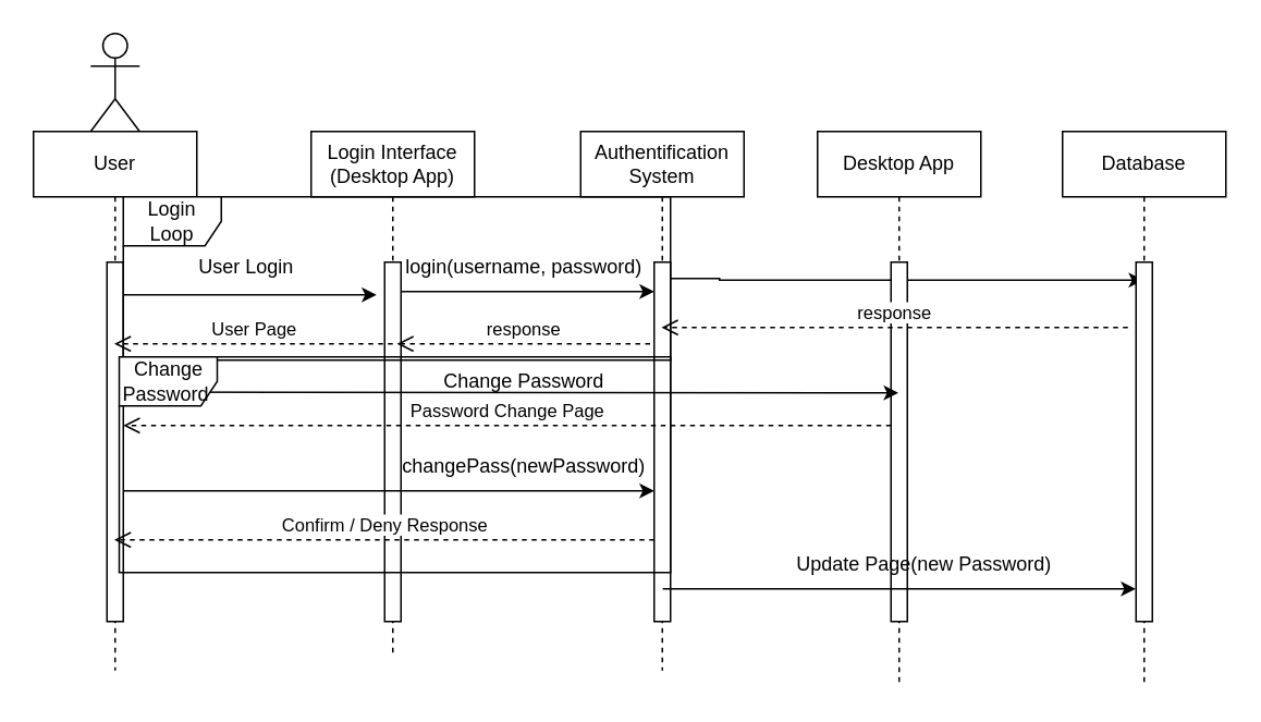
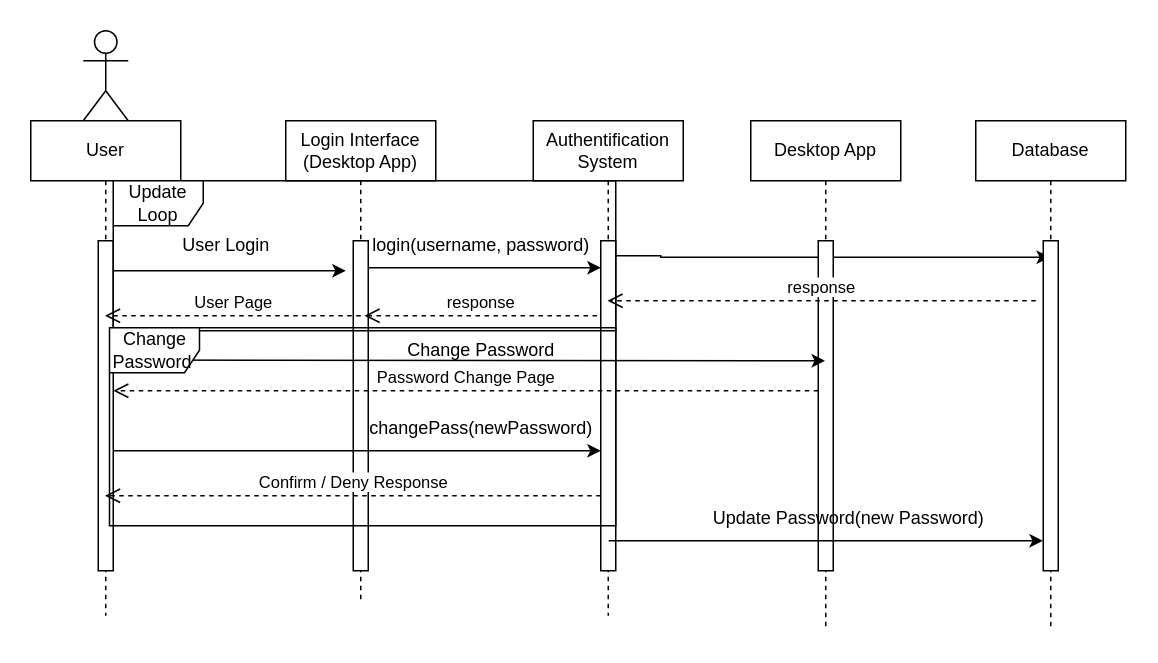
- <mxCell id="15" value="Login Loop" style="shape=umlFrame;whiteSpace=wrap;html=1;pointerEvents=0;" vertex="1" parent="1"><mxGeometry x="75" y="120" width="335" height="100" as="geometry" /></mxCell>
+ <mxCell id="15" value="Update Loop" style="shape=umlFrame;whiteSpace=wrap;html=1;pointerEvents=0;" vertex="1" parent="1"><mxGeometry x="75" y="120" width="335" height="100" as="geometry" /></mxCell>
- <mxCell id="30" value="Update Page(new Password)" style="text;html=1;align=center;verticalAlign=middle;resizable=0;points=[];autosize=1;strokeColor=none;fillColor=none;" vertex="1" parent="1"><mxGeometry x="465" y="330" width="200" height="30" as="geometry" /></mxCell>
+ <mxCell id="30" value="Update Password(new Password)" style="text;html=1;align=center;verticalAlign=middle;resizable=0;points=[];autosize=1;strokeColor=none;fillColor=none;" vertex="1" parent="1"><mxGeometry x="465" y="330" width="200" height="30" as="geometry" /></mxCell>
